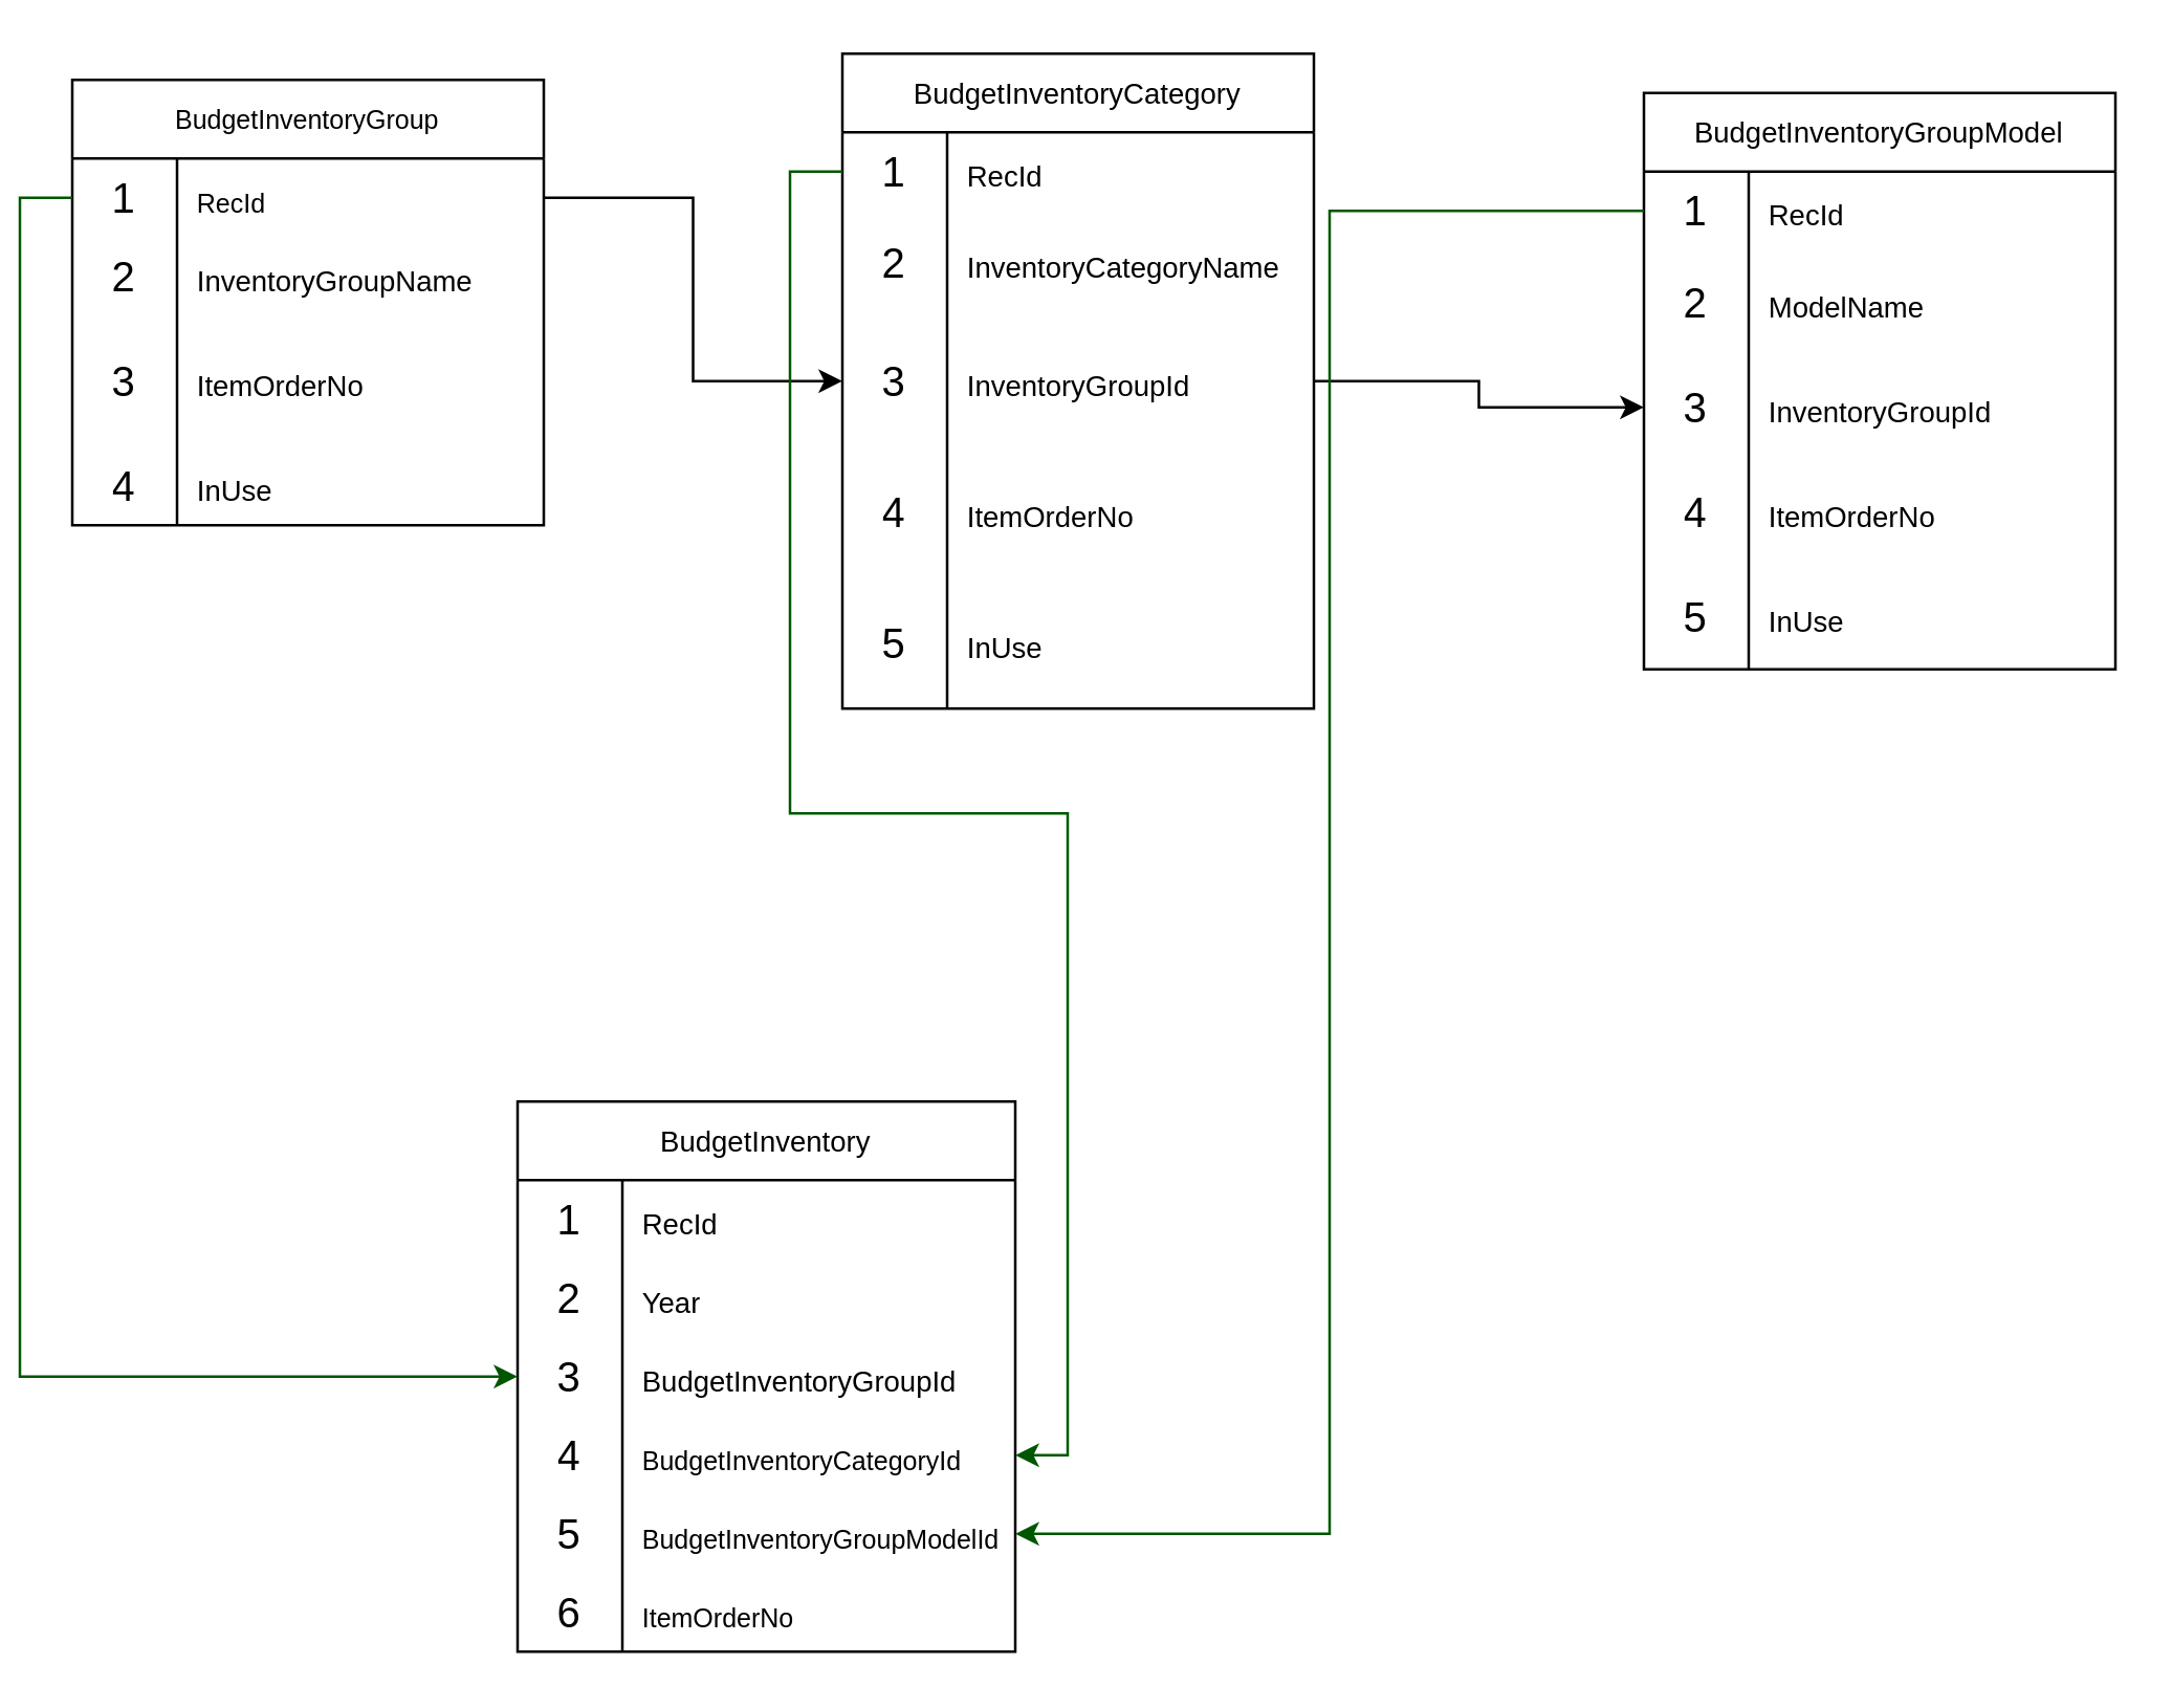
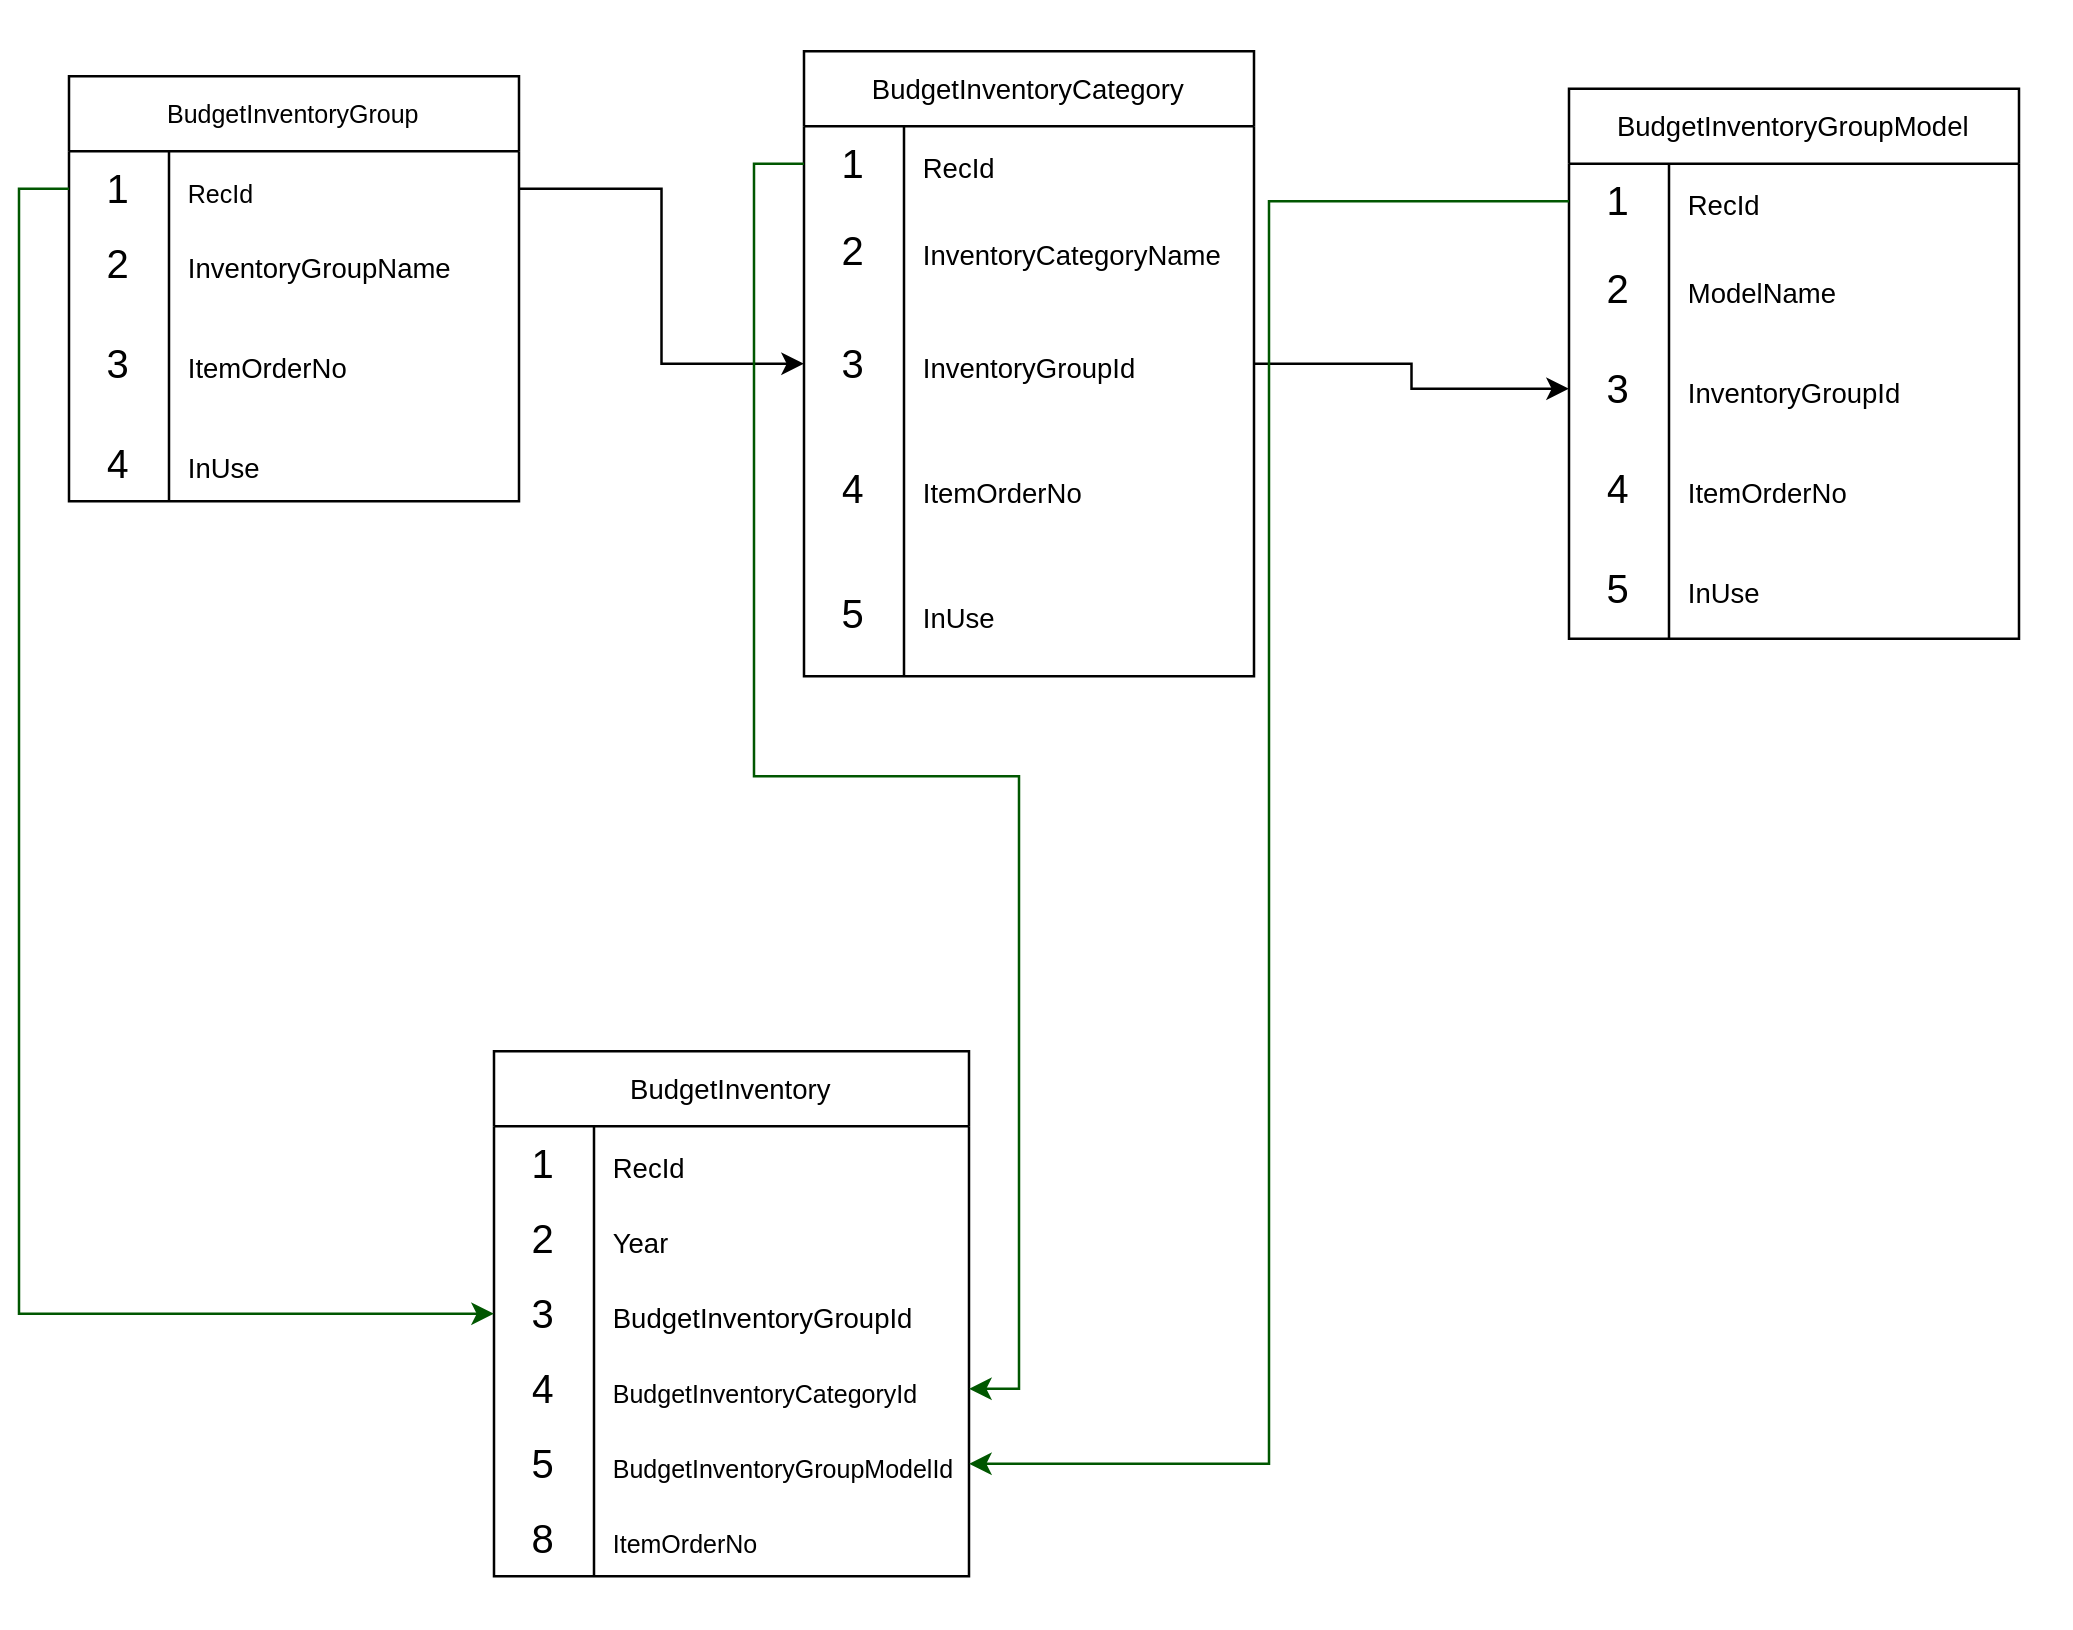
- <mxCell id="68" value="6" style="shape=partialRectangle;html=1;whiteSpace=wrap;connectable=0;fillColor=none;top=0;left=0;bottom=0;right=0;overflow=hidden;strokeColor=inherit;fontSize=16;" vertex="1" parent="67"><mxGeometry width="40" height="30" as="geometry"><mxRectangle width="40" height="30" as="alternateBounds" /></mxGeometry></mxCell>
+ <mxCell id="68" value="8" style="shape=partialRectangle;html=1;whiteSpace=wrap;connectable=0;fillColor=none;top=0;left=0;bottom=0;right=0;overflow=hidden;strokeColor=inherit;fontSize=16;" vertex="1" parent="67"><mxGeometry width="40" height="30" as="geometry"><mxRectangle width="40" height="30" as="alternateBounds" /></mxGeometry></mxCell>
